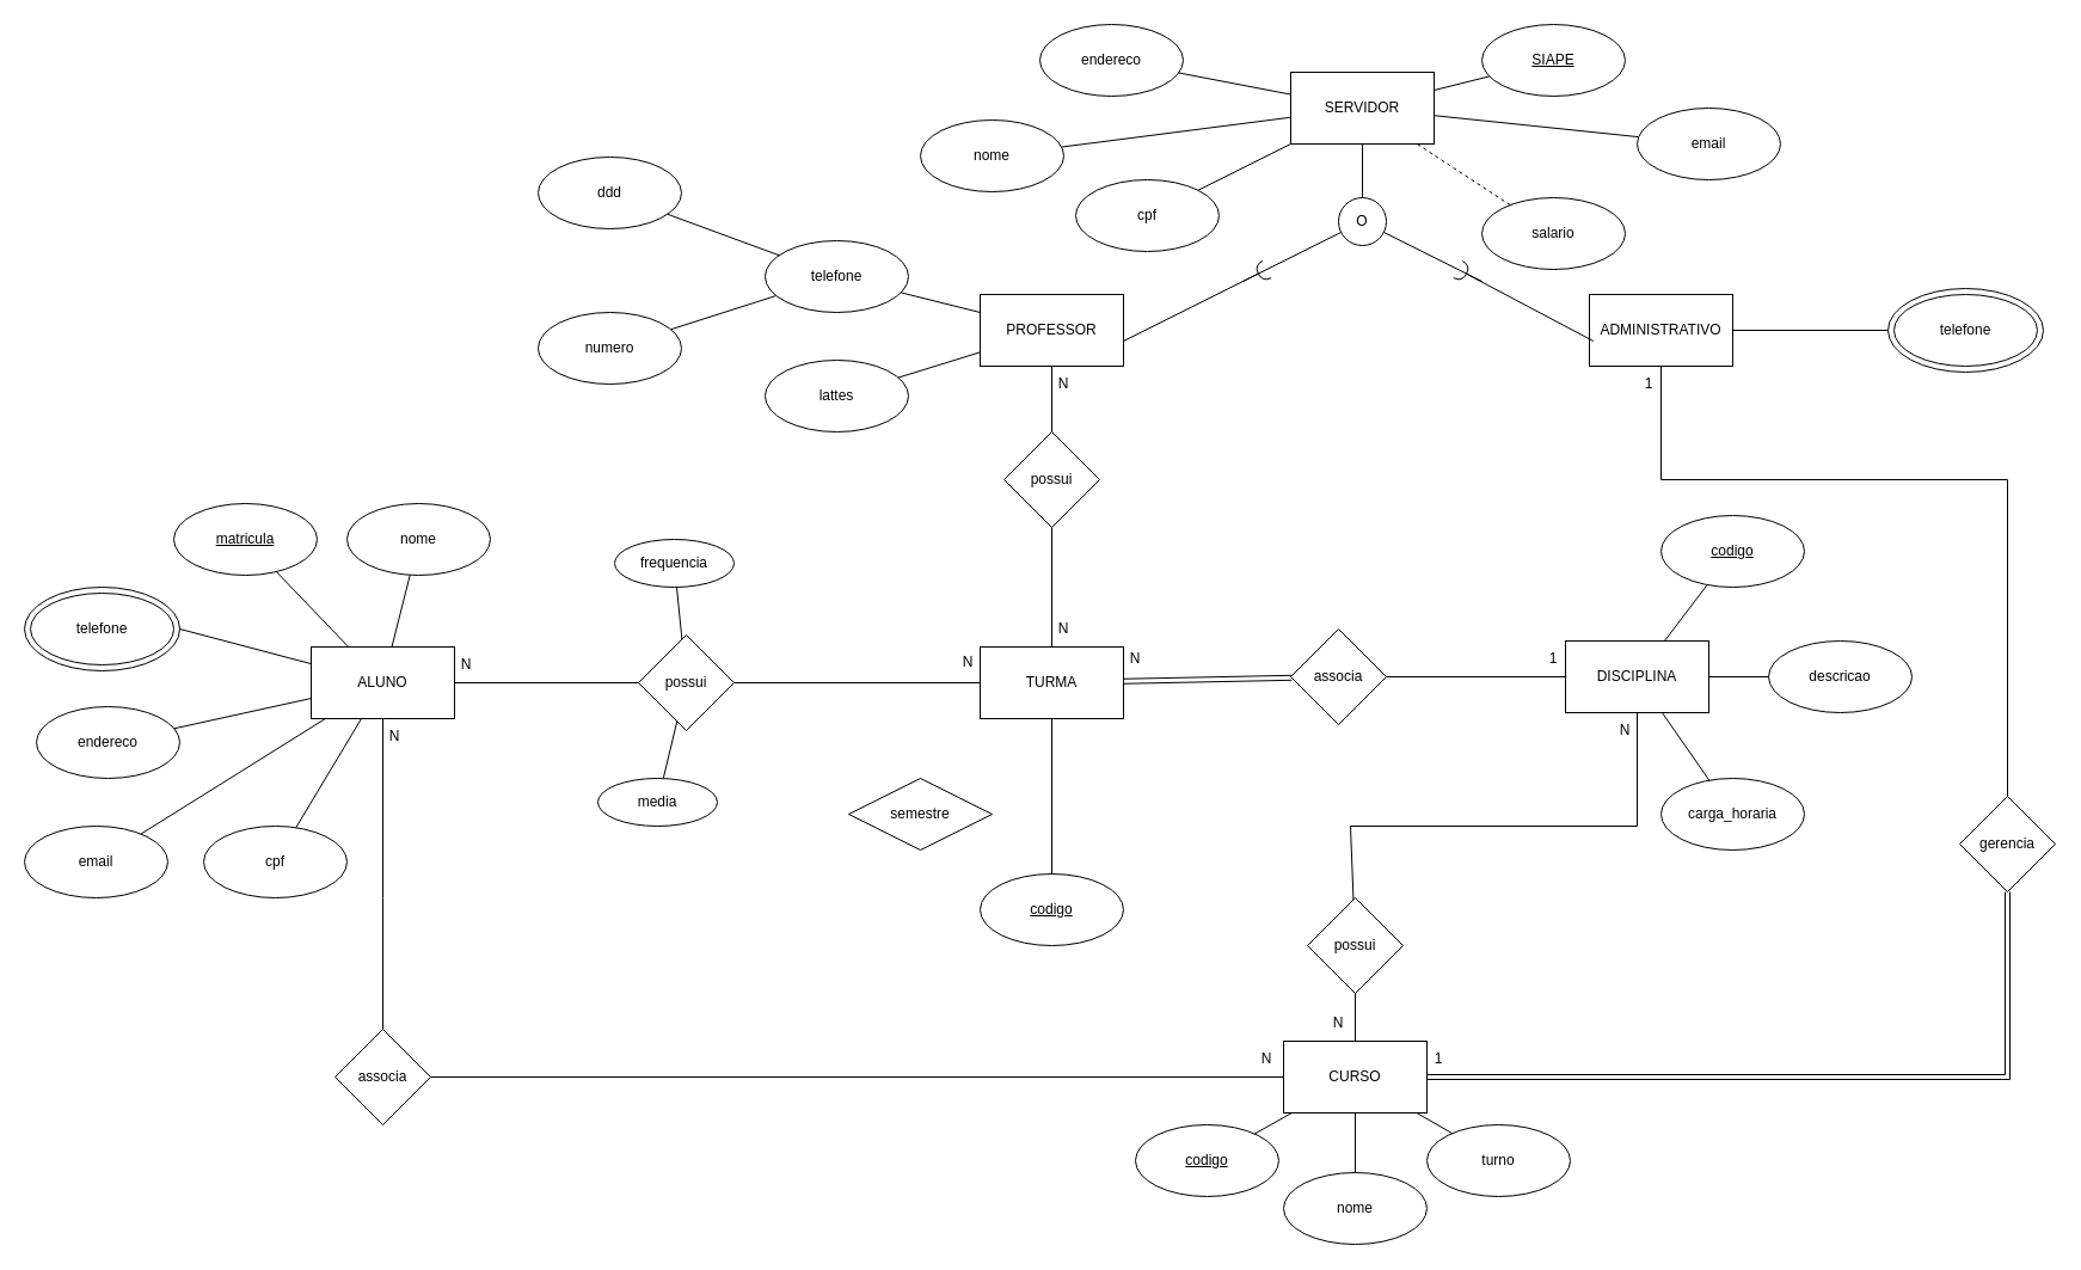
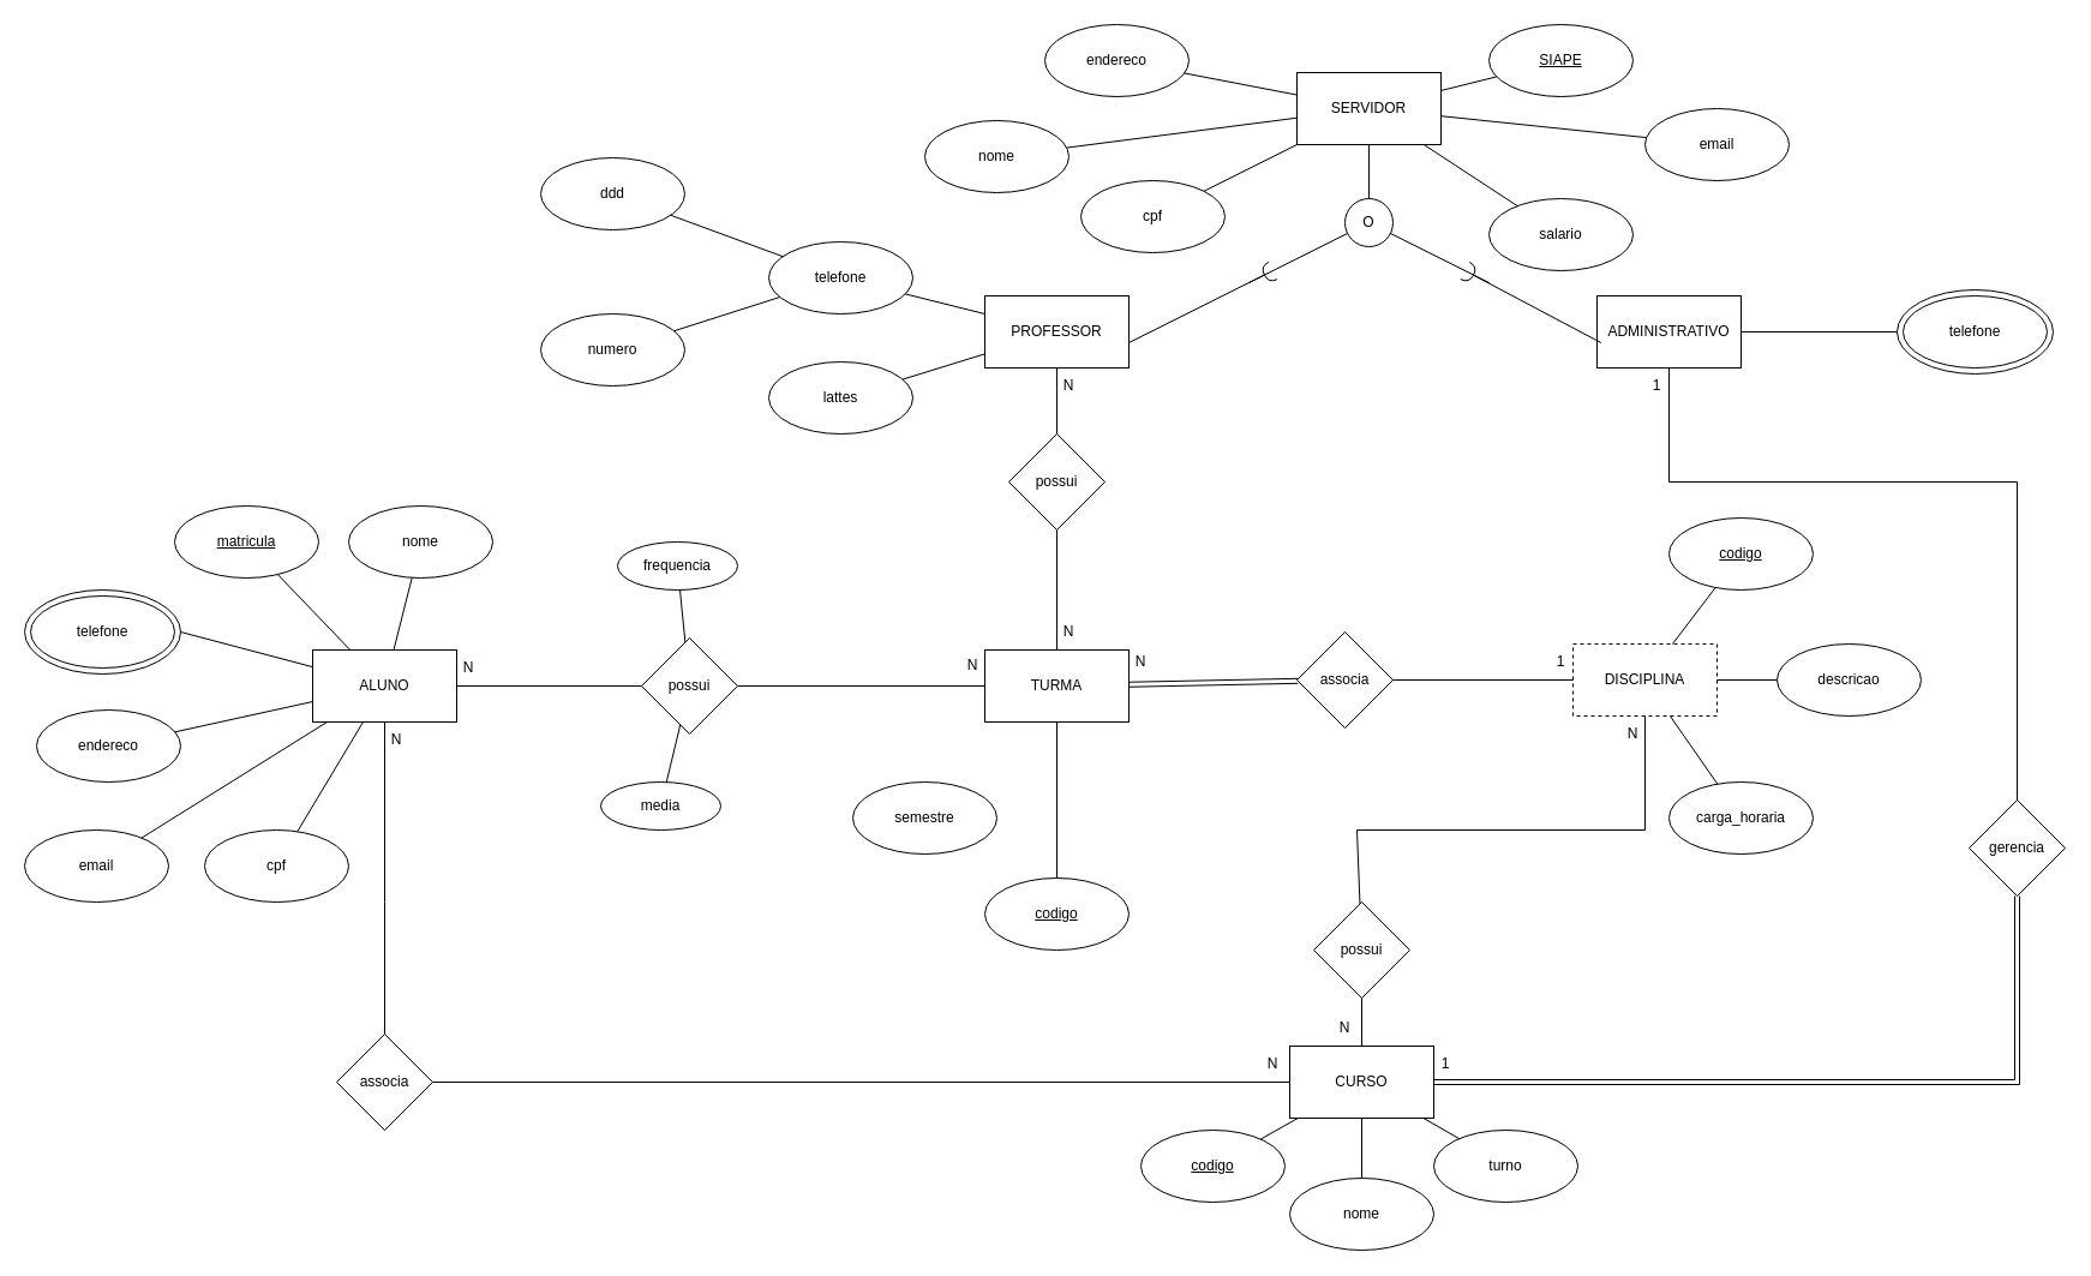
- <mxCell id="40" value="" style="endArrow=none;html=1;rounded=0;dashed=1;" edge="1" parent="1" source="25" target="5"><mxGeometry width="50" height="50" relative="1" as="geometry"><mxPoint x="880" y="320" as="sourcePoint" /><mxPoint x="930" y="270" as="targetPoint" /></mxGeometry></mxCell>
+ <mxCell id="40" value="" style="endArrow=none;html=1;rounded=0;" edge="1" parent="1" source="25" target="5"><mxGeometry width="50" height="50" relative="1" as="geometry"><mxPoint x="880" y="320" as="sourcePoint" /><mxPoint x="930" y="270" as="targetPoint" /></mxGeometry></mxCell>
- <mxCell id="4" value="DISCIPLINA" style="rounded=0;whiteSpace=wrap;html=1;" vertex="1" parent="1"><mxGeometry x="1310" y="536" width="120" height="60" as="geometry" /></mxCell>
+ <mxCell id="4" value="DISCIPLINA" style="rounded=0;whiteSpace=wrap;html=1;dashed=1;" vertex="1" parent="1"><mxGeometry x="1310" y="536" width="120" height="60" as="geometry" /></mxCell>
- <mxCell id="55" value="semestre" style="rhombus;whiteSpace=wrap;html=1;" vertex="1" parent="1"><mxGeometry x="710" y="651" width="120" height="60" as="geometry" /></mxCell>
+ <mxCell id="55" value="semestre" style="ellipse;whiteSpace=wrap;html=1;" vertex="1" parent="1"><mxGeometry x="710" y="651" width="120" height="60" as="geometry" /></mxCell>
